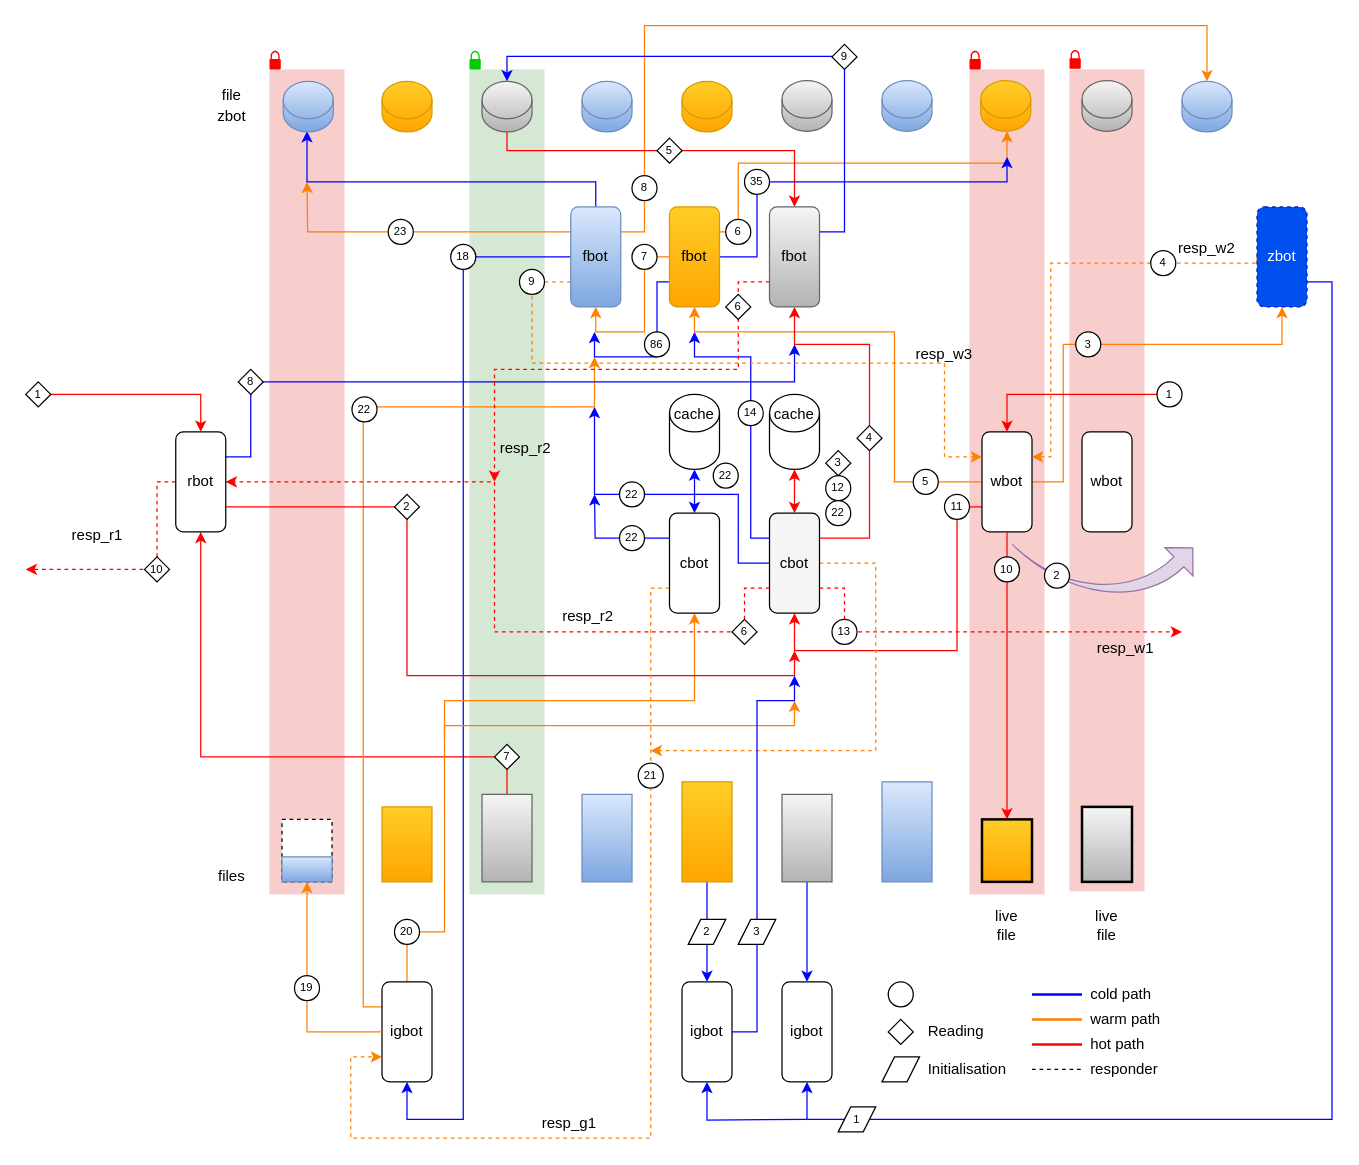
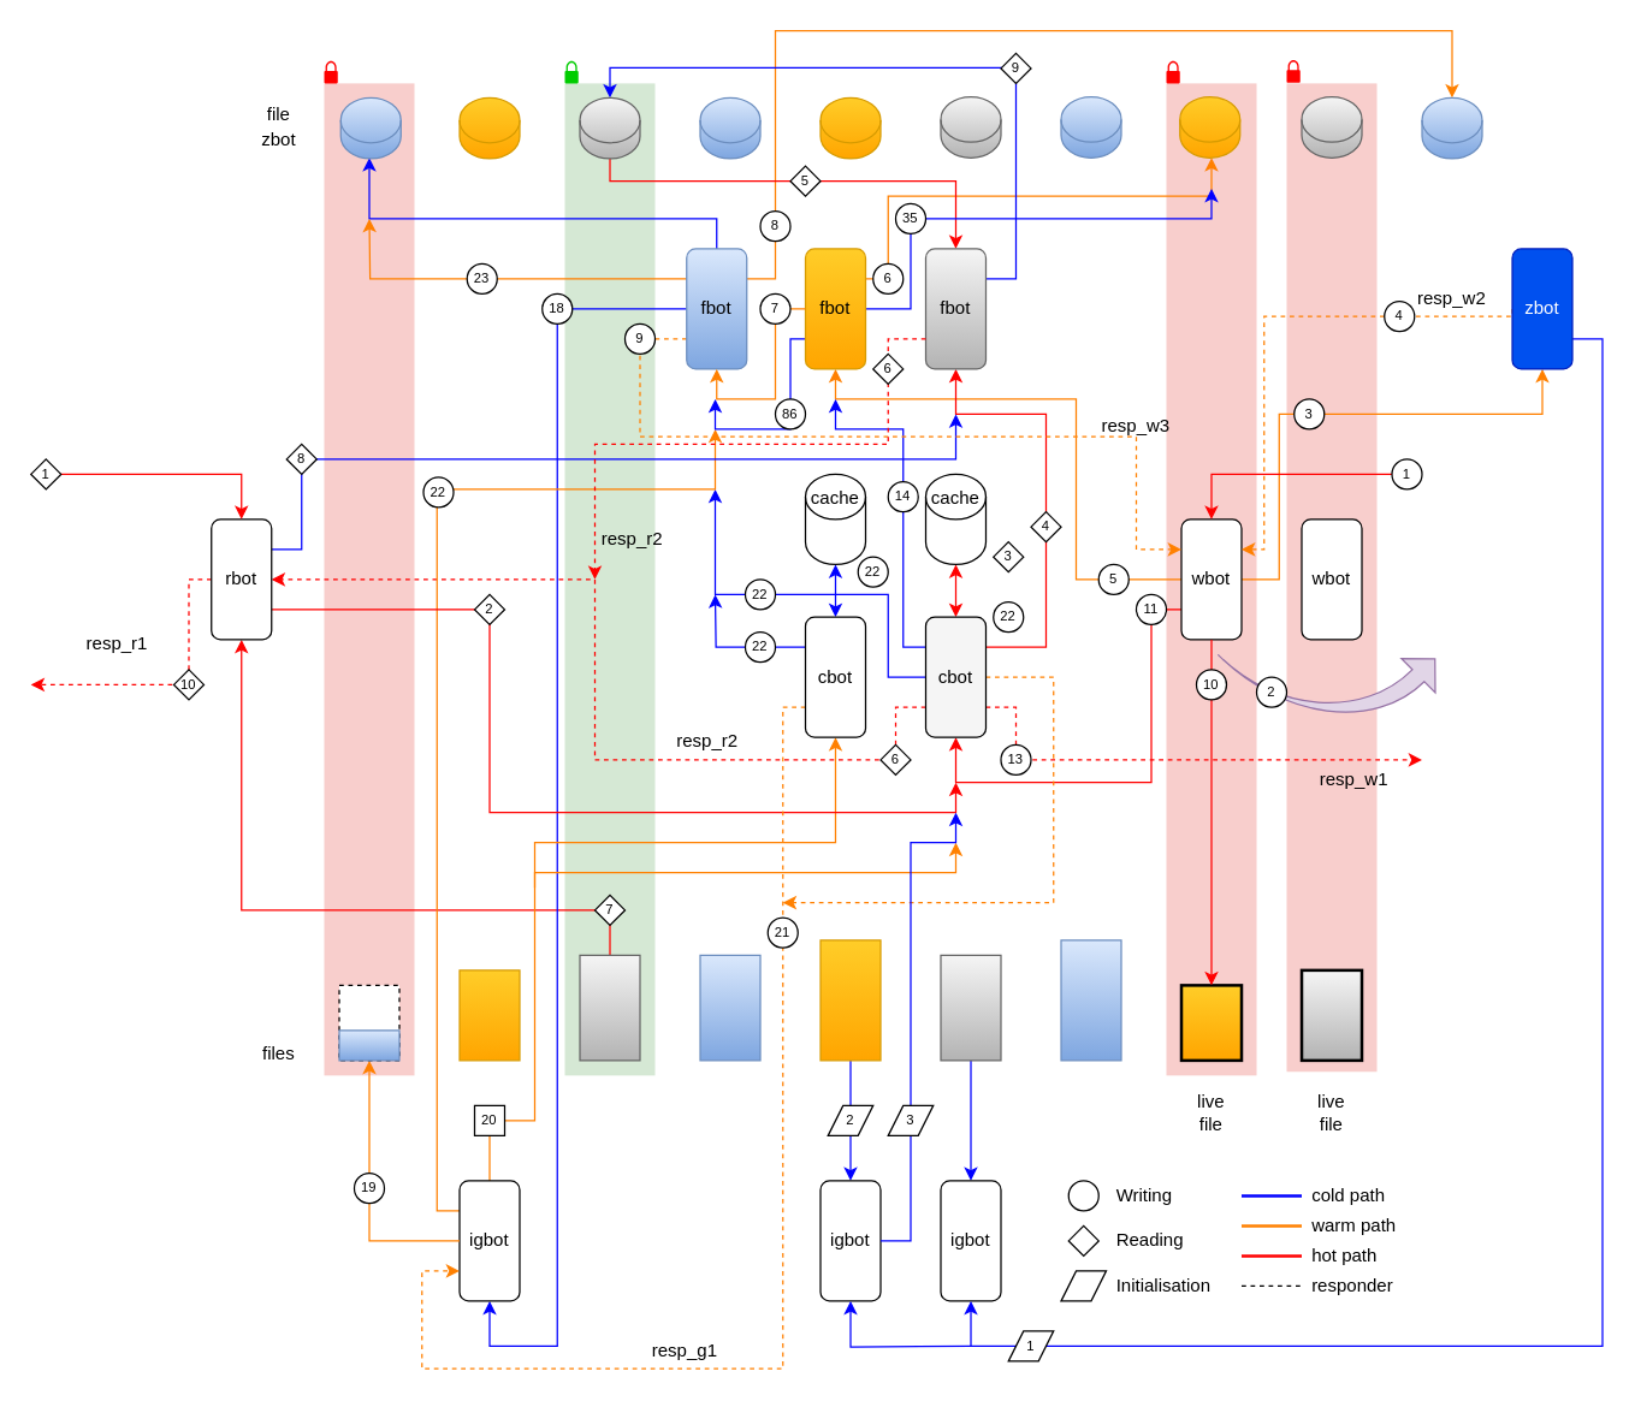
- <mxCell id="136" value="zbot" style="rounded=1;whiteSpace=wrap;html=1;shadow=0;sketch=0;fillColor=#0050ef;strokeColor=#001DBC;fontColor=#ffffff;dashed=1;" parent="1" vertex="1"><mxGeometry x="1005" y="165" width="40" height="80" as="geometry" /></mxCell>
+ <mxCell id="136" value="zbot" style="rounded=1;whiteSpace=wrap;html=1;shadow=0;sketch=0;fillColor=#0050ef;strokeColor=#001DBC;fontColor=#ffffff;" parent="1" vertex="1"><mxGeometry x="1005" y="165" width="40" height="80" as="geometry" /></mxCell>
- <mxCell id="66" value="12" style="ellipse;whiteSpace=wrap;html=1;aspect=fixed;labelBorderColor=none;fontSize=9;align=center;verticalAlign=middle;" parent="1" vertex="1"><mxGeometry x="660" y="380" width="20" height="20" as="geometry" /></mxCell>
- <mxCell id="145" value="20" style="ellipse;whiteSpace=wrap;html=1;aspect=fixed;labelBorderColor=none;fontSize=9;align=center;verticalAlign=middle;" parent="1" vertex="1"><mxGeometry x="315" y="735" width="20" height="20" as="geometry" /></mxCell>
+ <mxCell id="145" value="20" style="whiteSpace=wrap;html=1;aspect=fixed;labelBorderColor=none;fontSize=9;align=center;verticalAlign=middle;rounded=0;" parent="1" vertex="1"><mxGeometry x="315" y="735" width="20" height="20" as="geometry" /></mxCell>
+ <mxCell id="75" value="Writing" style="text;html=1;strokeColor=none;fillColor=none;align=left;verticalAlign=middle;whiteSpace=wrap;rounded=0;labelBorderColor=none;fontSize=12;" parent="1" vertex="1"><mxGeometry x="740" y="780" width="40" height="30" as="geometry" /></mxCell>
